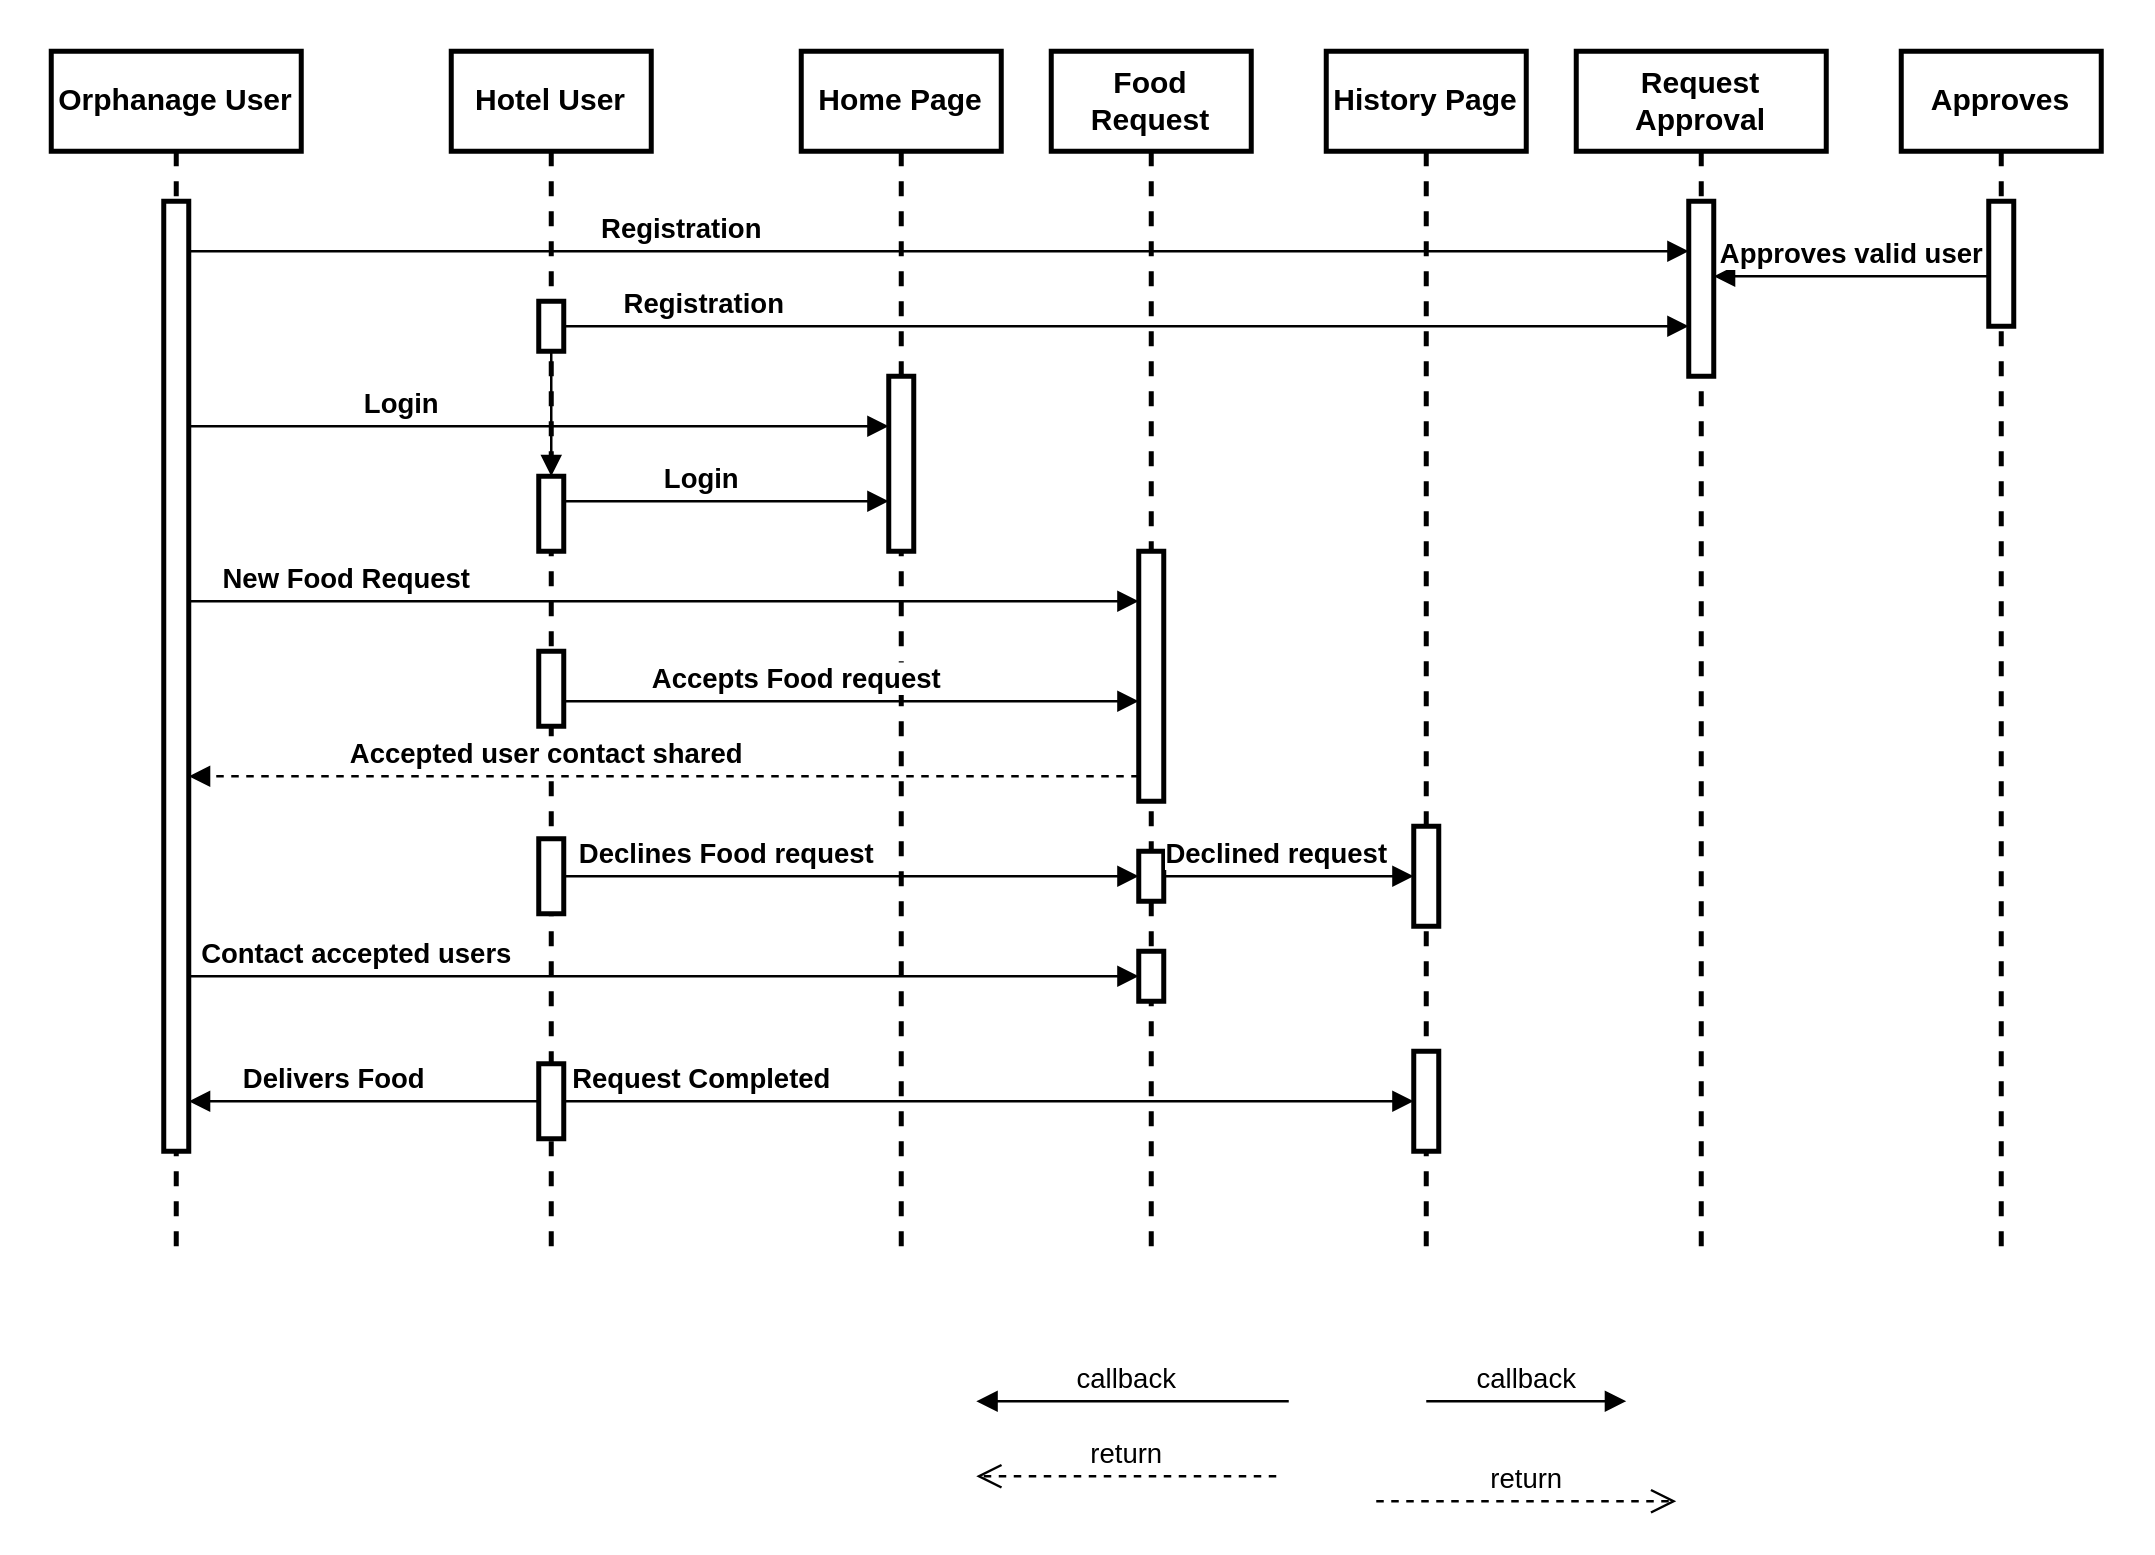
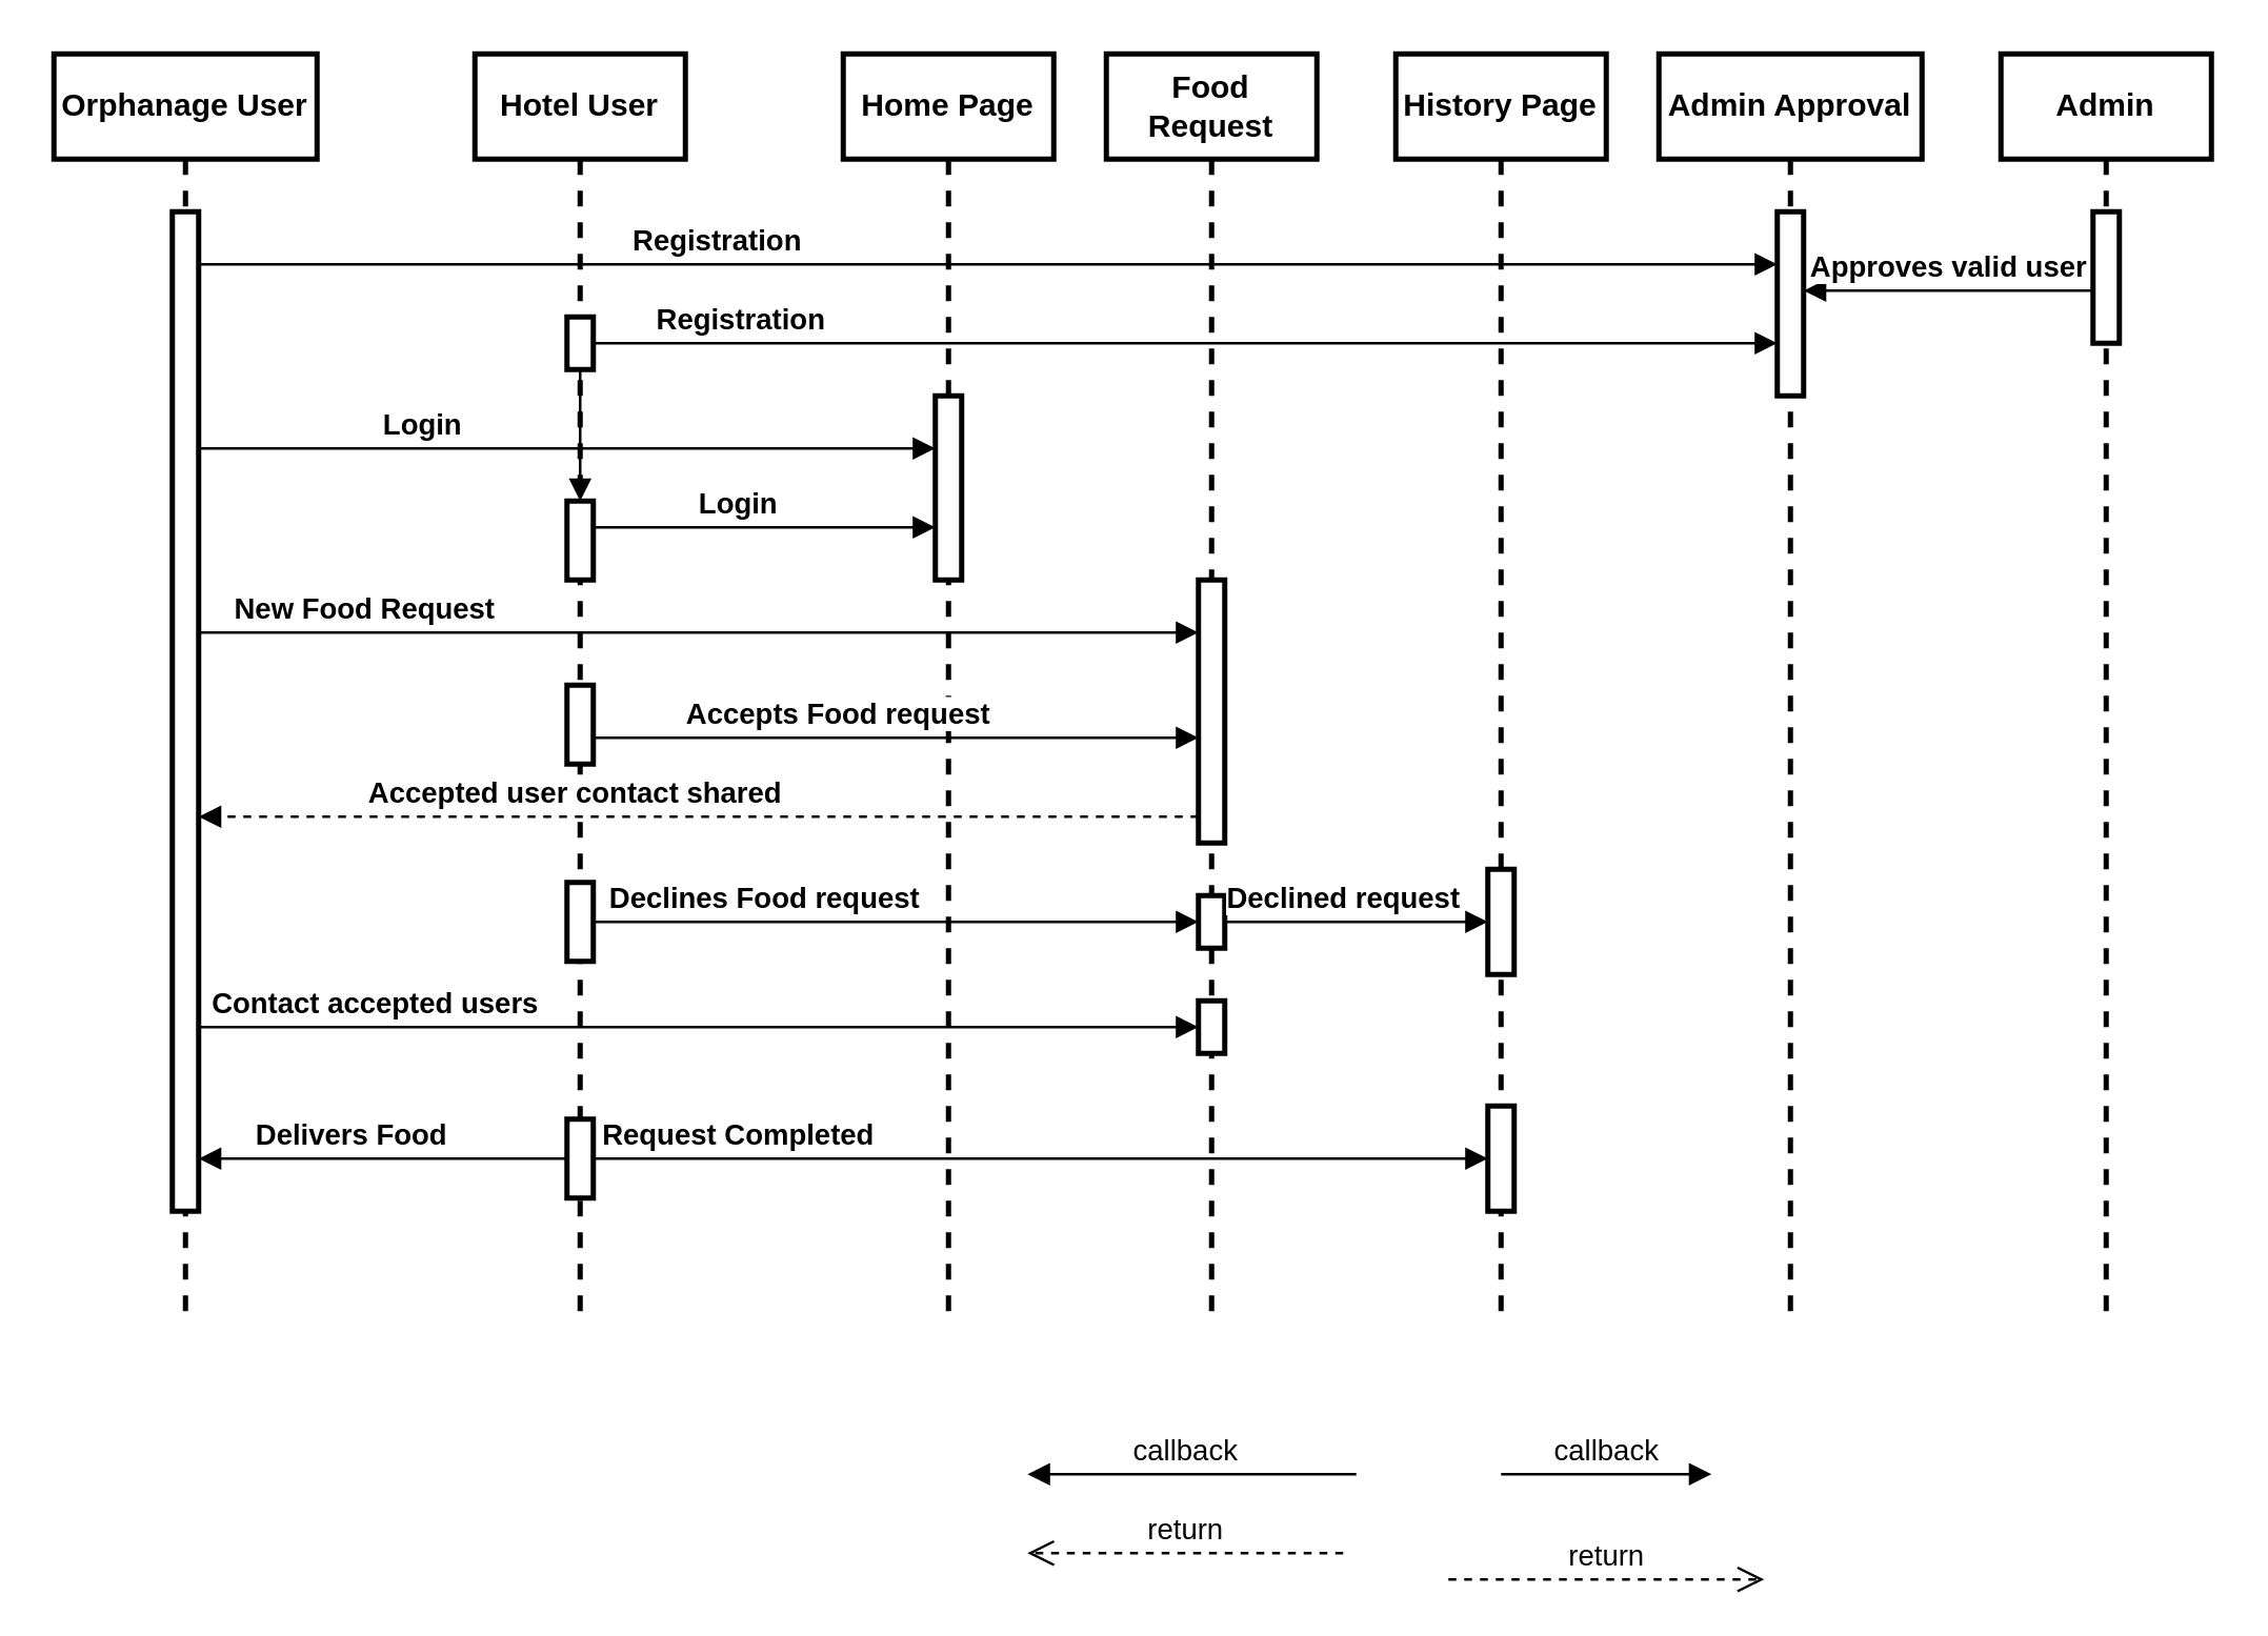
- <mxCell id="24" value="&lt;b&gt;Request Approval&lt;/b&gt;" style="shape=umlLifeline;perimeter=lifelinePerimeter;whiteSpace=wrap;html=1;container=0;dropTarget=0;collapsible=0;recursiveResize=0;outlineConnect=0;portConstraint=eastwest;newEdgeStyle={&quot;edgeStyle&quot;:&quot;elbowEdgeStyle&quot;,&quot;elbow&quot;:&quot;vertical&quot;,&quot;curved&quot;:0,&quot;rounded&quot;:0};strokeWidth=2;" parent="1" vertex="1"><mxGeometry x="630" y="20" width="100" height="480" as="geometry" /></mxCell>
+ <mxCell id="24" value="&lt;b&gt;Admin Approval&lt;/b&gt;" style="shape=umlLifeline;perimeter=lifelinePerimeter;whiteSpace=wrap;html=1;container=0;dropTarget=0;collapsible=0;recursiveResize=0;outlineConnect=0;portConstraint=eastwest;newEdgeStyle={&quot;edgeStyle&quot;:&quot;elbowEdgeStyle&quot;,&quot;elbow&quot;:&quot;vertical&quot;,&quot;curved&quot;:0,&quot;rounded&quot;:0};strokeWidth=2;" parent="1" vertex="1"><mxGeometry x="630" y="20" width="100" height="480" as="geometry" /></mxCell>
- <mxCell id="15" value="&lt;b&gt;Approves&lt;/b&gt;" style="shape=umlLifeline;perimeter=lifelinePerimeter;whiteSpace=wrap;html=1;container=0;dropTarget=0;collapsible=0;recursiveResize=0;outlineConnect=0;portConstraint=eastwest;newEdgeStyle={&quot;edgeStyle&quot;:&quot;elbowEdgeStyle&quot;,&quot;elbow&quot;:&quot;vertical&quot;,&quot;curved&quot;:0,&quot;rounded&quot;:0};strokeWidth=2;" parent="1" vertex="1"><mxGeometry x="760" y="20" width="80" height="480" as="geometry" /></mxCell>
+ <mxCell id="15" value="&lt;b&gt;Admin&lt;/b&gt;" style="shape=umlLifeline;perimeter=lifelinePerimeter;whiteSpace=wrap;html=1;container=0;dropTarget=0;collapsible=0;recursiveResize=0;outlineConnect=0;portConstraint=eastwest;newEdgeStyle={&quot;edgeStyle&quot;:&quot;elbowEdgeStyle&quot;,&quot;elbow&quot;:&quot;vertical&quot;,&quot;curved&quot;:0,&quot;rounded&quot;:0};strokeWidth=2;" parent="1" vertex="1"><mxGeometry x="760" y="20" width="80" height="480" as="geometry" /></mxCell>
